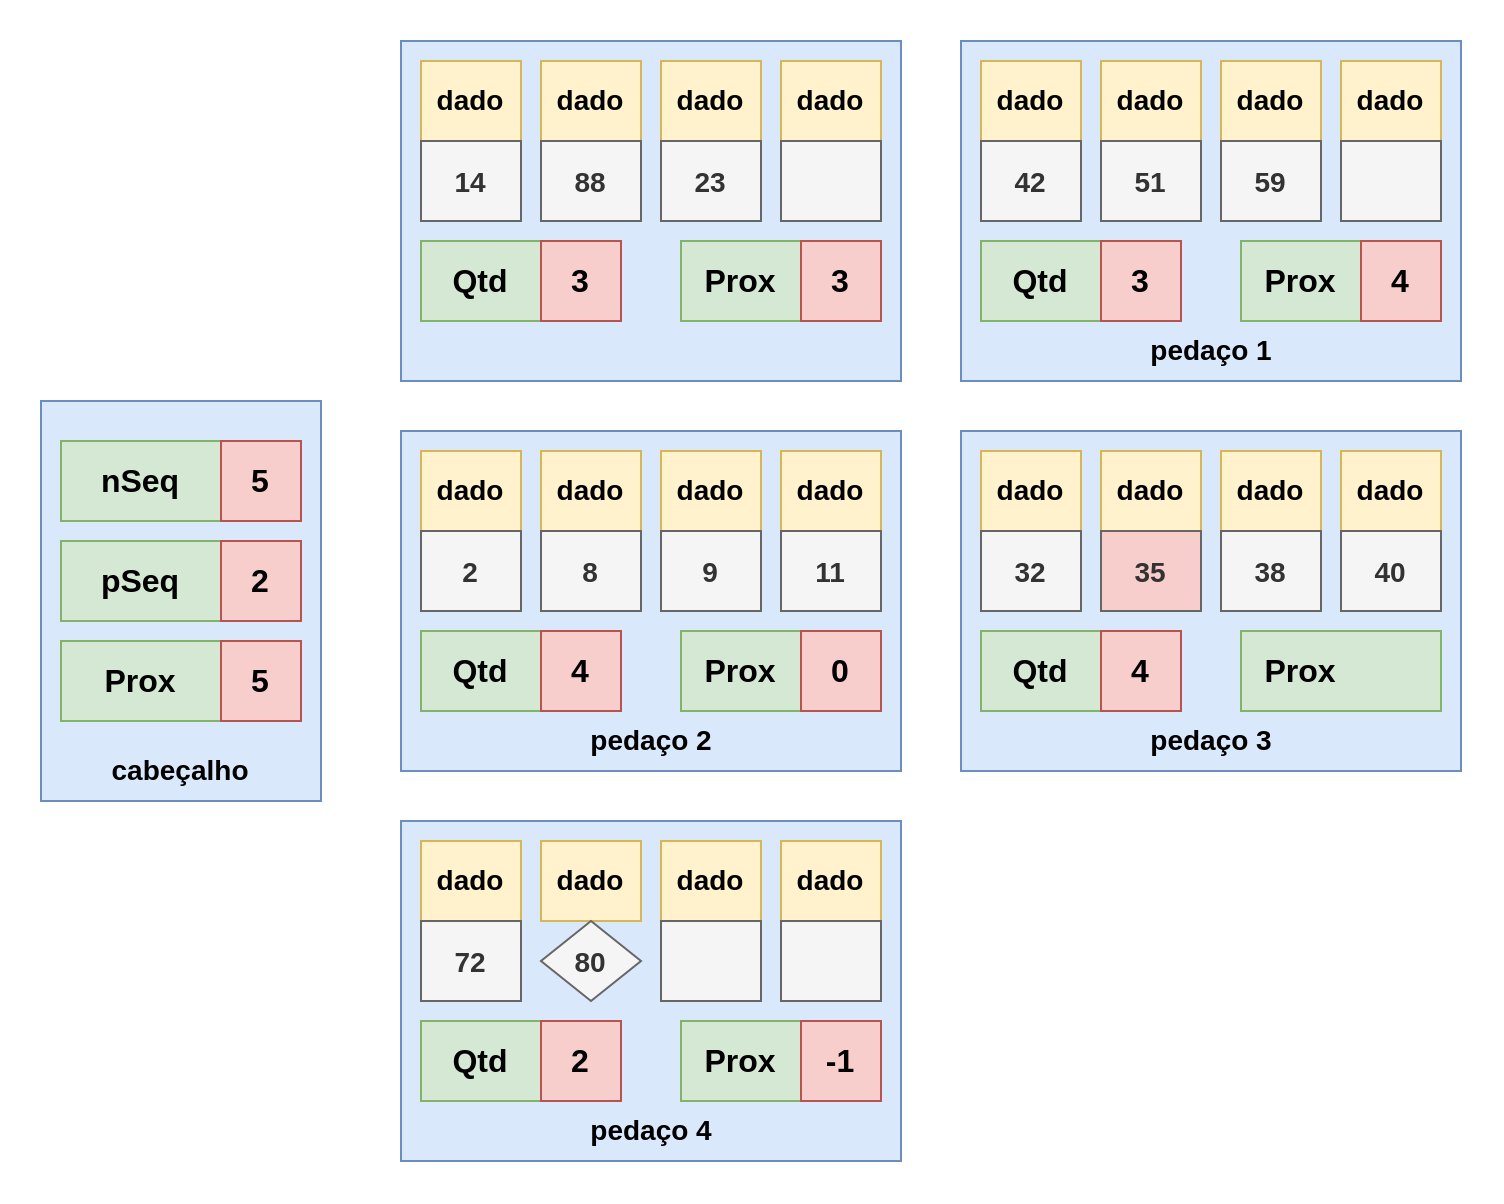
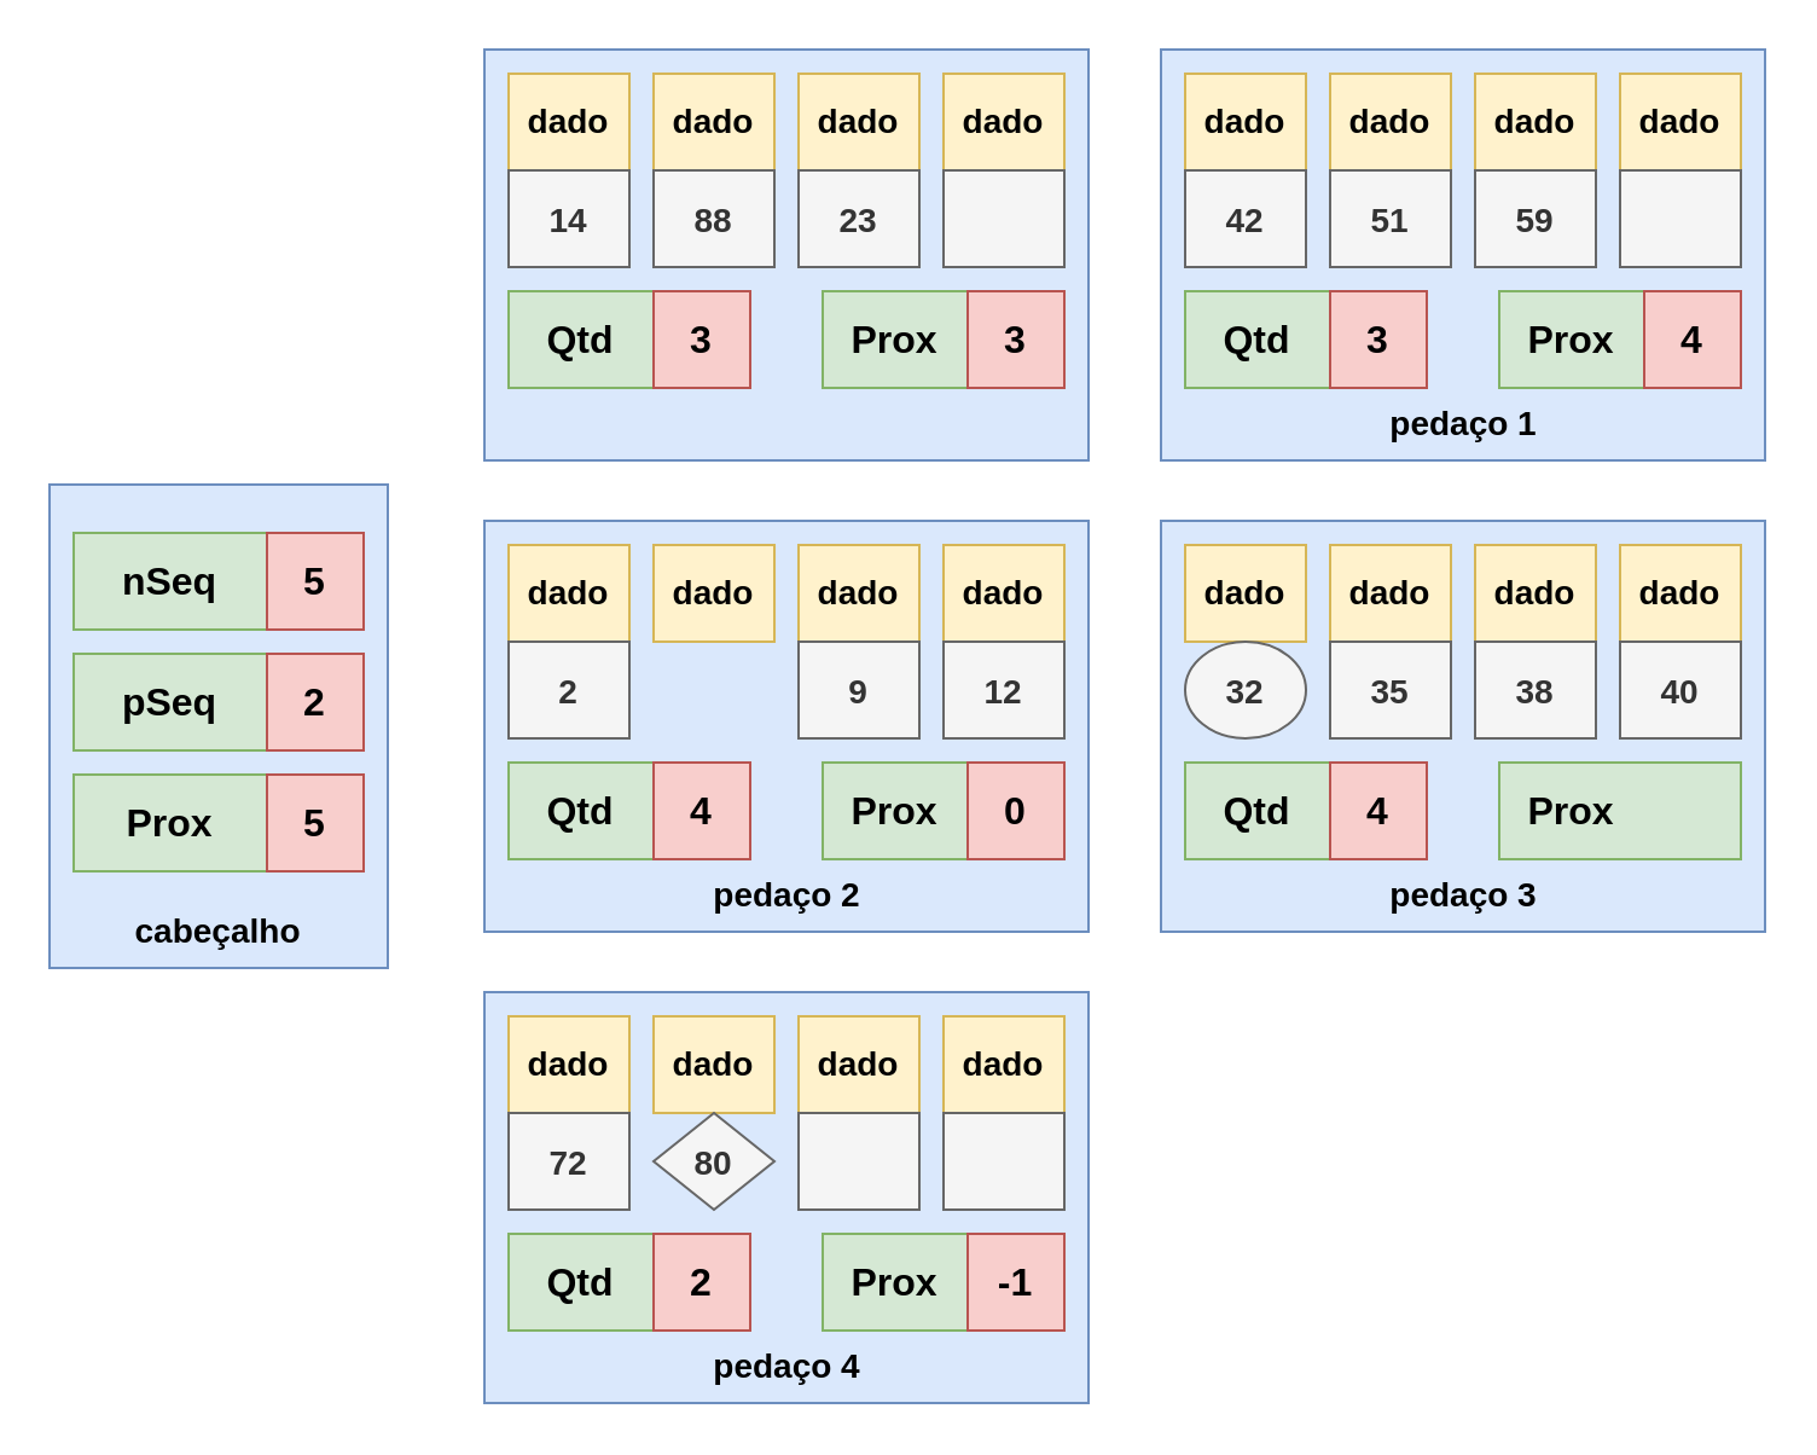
- <mxCell id="48" value="&lt;font style=&quot;font-size: 14px;&quot;&gt;8&lt;/font&gt;" style="rounded=0;whiteSpace=wrap;html=1;fillColor=#f5f5f5;fontColor=#333333;strokeColor=#666666;fontSize=15;fontStyle=1" vertex="1" parent="1"><mxGeometry x="270" y="265" width="50" height="40" as="geometry" /></mxCell>
- <mxCell id="52" value="&lt;font style=&quot;font-size: 14px;&quot;&gt;11&lt;/font&gt;" style="rounded=0;whiteSpace=wrap;html=1;fillColor=#f5f5f5;fontColor=#333333;strokeColor=#666666;fontSize=15;fontStyle=1" vertex="1" parent="1"><mxGeometry x="390" y="265" width="50" height="40" as="geometry" /></mxCell>
+ <mxCell id="52" value="&lt;font style=&quot;font-size: 14px;&quot;&gt;12&lt;/font&gt;" style="rounded=0;whiteSpace=wrap;html=1;fillColor=#f5f5f5;fontColor=#333333;strokeColor=#666666;fontSize=15;fontStyle=1" vertex="1" parent="1"><mxGeometry x="390" y="265" width="50" height="40" as="geometry" /></mxCell>
- <mxCell id="62" value="&lt;font style=&quot;font-size: 14px;&quot;&gt;32&lt;/font&gt;" style="rounded=0;whiteSpace=wrap;html=1;fillColor=#f5f5f5;fontColor=#333333;strokeColor=#666666;fontSize=15;fontStyle=1" vertex="1" parent="1"><mxGeometry x="490" y="265" width="50" height="40" as="geometry" /></mxCell>
+ <mxCell id="62" value="&lt;font style=&quot;font-size: 14px;&quot;&gt;32&lt;/font&gt;" style="ellipse;whiteSpace=wrap;html=1;fillColor=#f5f5f5;fontColor=#333333;strokeColor=#666666;fontSize=15;fontStyle=1;" vertex="1" parent="1"><mxGeometry x="490" y="265" width="50" height="40" as="geometry" /></mxCell>
- <mxCell id="64" value="&lt;font style=&quot;font-size: 14px;&quot;&gt;35&lt;/font&gt;" style="rounded=0;whiteSpace=wrap;html=1;fillColor=#f8cecc;fontColor=#333333;strokeColor=#666666;fontSize=15;fontStyle=1;" vertex="1" parent="1"><mxGeometry x="550" y="265" width="50" height="40" as="geometry" /></mxCell>
+ <mxCell id="64" value="&lt;font style=&quot;font-size: 14px;&quot;&gt;35&lt;/font&gt;" style="rounded=0;whiteSpace=wrap;html=1;fillColor=#f5f5f5;fontColor=#333333;strokeColor=#666666;fontSize=15;fontStyle=1" vertex="1" parent="1"><mxGeometry x="550" y="265" width="50" height="40" as="geometry" /></mxCell>
